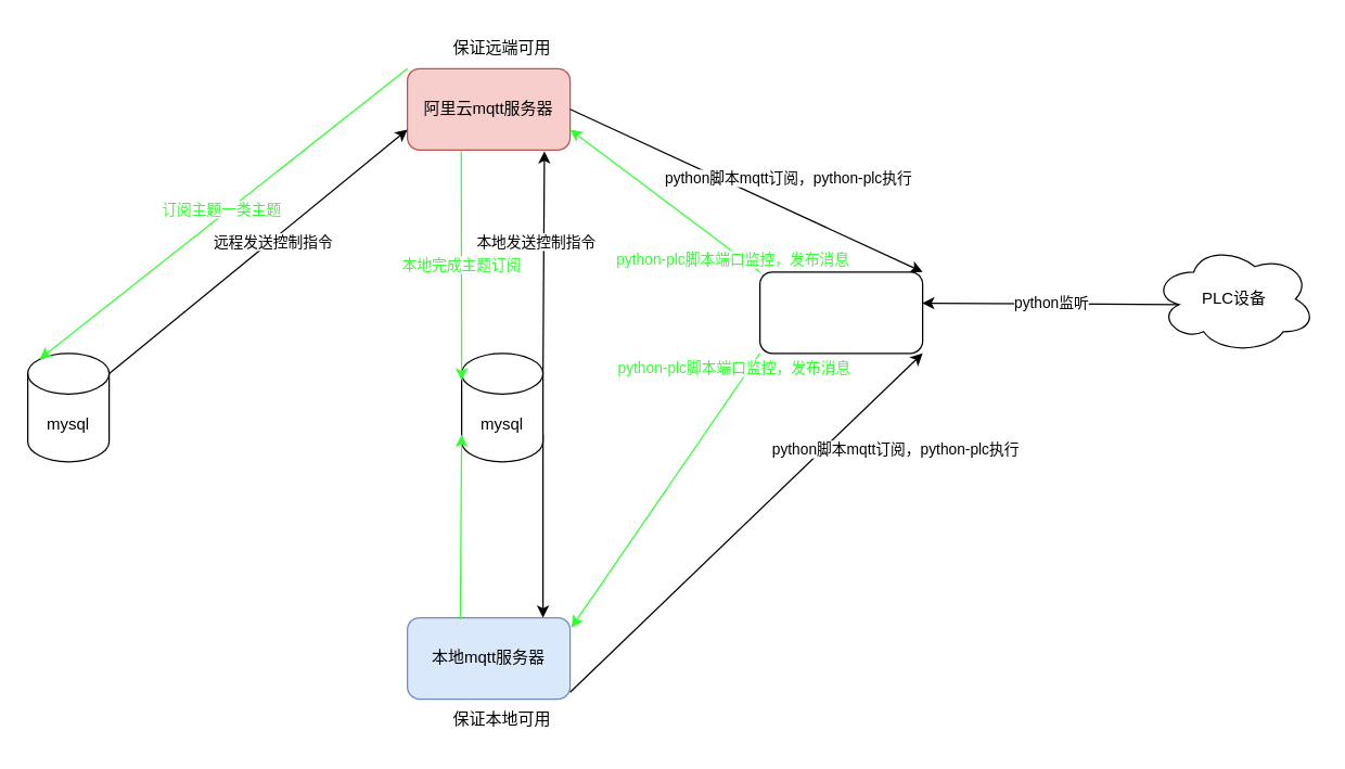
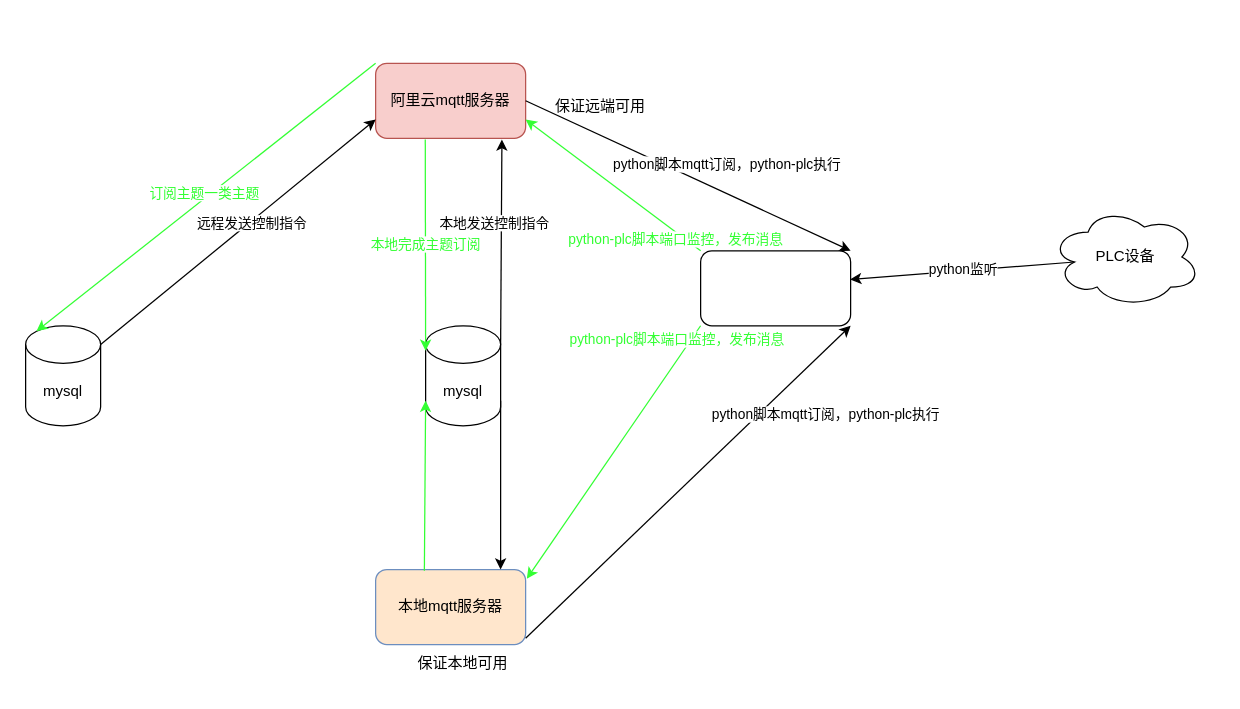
- <mxCell id="28" value="保证远端可用" style="text;html=1;align=center;verticalAlign=middle;whiteSpace=wrap;rounded=0;" vertex="1" parent="1"><mxGeometry x="325" y="20" width="90" height="30" as="geometry" /></mxCell>
+ <mxCell id="28" value="保证远端可用" style="text;html=1;align=center;verticalAlign=middle;whiteSpace=wrap;rounded=0;" vertex="1" parent="1"><mxGeometry x="435" y="70" width="90" height="30" as="geometry" /></mxCell>
- <mxCell id="15" value="PLC设备" style="ellipse;shape=cloud;whiteSpace=wrap;html=1;" vertex="1" parent="1"><mxGeometry x="850" y="180" width="120" height="80" as="geometry" /></mxCell>
+ <mxCell id="15" value="PLC设备" style="ellipse;shape=cloud;whiteSpace=wrap;html=1;" vertex="1" parent="1"><mxGeometry x="840" y="165" width="120" height="80" as="geometry" /></mxCell>
- <mxCell id="18" value="本地mqtt服务器" style="rounded=1;whiteSpace=wrap;html=1;fillColor=#dae8fc;strokeColor=#6c8ebf;" vertex="1" parent="1"><mxGeometry x="300" y="455" width="120" height="60" as="geometry" /></mxCell>
+ <mxCell id="18" value="本地mqtt服务器" style="rounded=1;whiteSpace=wrap;html=1;fillColor=#ffe6cc;strokeColor=#6c8ebf;" vertex="1" parent="1"><mxGeometry x="300" y="455" width="120" height="60" as="geometry" /></mxCell>
